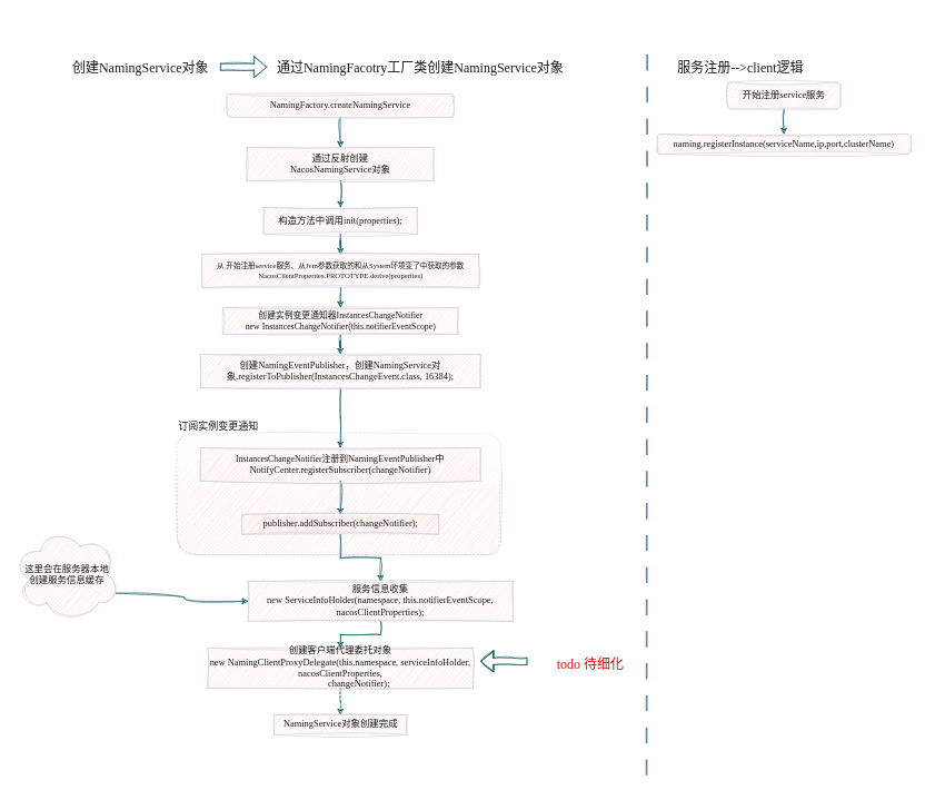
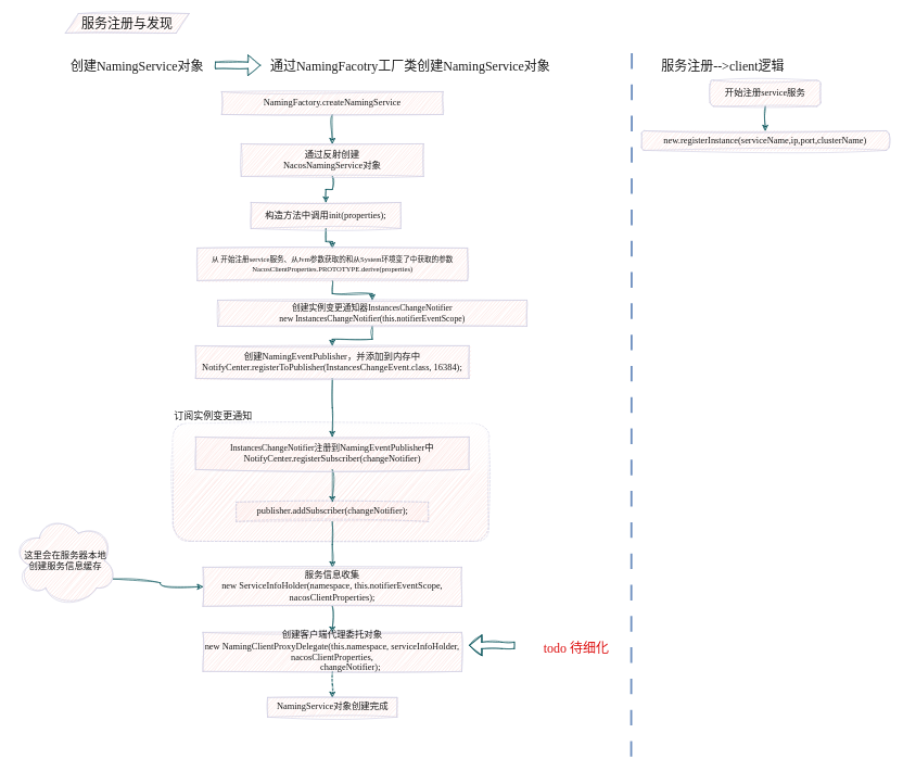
+ <mxCell id="4" value="服务注册与发现" style="shape=parallelogram;perimeter=parallelogramPerimeter;whiteSpace=wrap;html=1;fixedSize=1;sketch=1;hachureGap=4;jiggle=2;curveFitting=1;fontFamily=Architects Daughter;fontSource=https%3A%2F%2Ffonts.googleapis.com%2Fcss%3Ffamily%3DArchitects%2BDaughter;fontSize=20;fillColor=#FAD9D5;strokeColor=#D0CEE2;labelBackgroundColor=none;fontColor=#1A1A1A;" vertex="1" parent="1"><mxGeometry x="100" y="20" width="190" height="30" as="geometry" /></mxCell>
- <mxCell id="6" value="NamingFactory.createNamingService" style="rounded=1;whiteSpace=wrap;html=1;sketch=1;hachureGap=4;jiggle=2;curveFitting=1;fontFamily=Architects Daughter;fontSource=https%3A%2F%2Ffonts.googleapis.com%2Fcss%3Ffamily%3DArchitects%2BDaughter;fontSize=14;labelBackgroundColor=none;fillColor=#FAD9D5;strokeColor=#D0CEE2;fontColor=#1A1A1A;" vertex="1" parent="1"><mxGeometry x="340" y="140" width="340" height="35" as="geometry" /></mxCell>
+ <mxCell id="6" value="NamingFactory.createNamingService" style="whiteSpace=wrap;html=1;sketch=1;hachureGap=4;jiggle=2;curveFitting=1;fontFamily=Architects Daughter;fontSource=https%3A%2F%2Ffonts.googleapis.com%2Fcss%3Ffamily%3DArchitects%2BDaughter;fontSize=14;labelBackgroundColor=none;fillColor=#FAD9D5;strokeColor=#D0CEE2;fontColor=#1A1A1A;rounded=0;" vertex="1" parent="1"><mxGeometry x="340" y="140" width="340" height="35" as="geometry" /></mxCell>
- <mxCell id="33" value="naming.registerInstance(serviceName,ip,port,clusterName)" style="rounded=1;whiteSpace=wrap;html=1;sketch=1;hachureGap=4;jiggle=2;curveFitting=1;fontFamily=Architects Daughter;fontSource=https%3A%2F%2Ffonts.googleapis.com%2Fcss%3Ffamily%3DArchitects%2BDaughter;fontSize=14;labelBackgroundColor=none;fillColor=#FAD9D5;strokeColor=#D0CEE2;fontColor=#1A1A1A;" vertex="1" parent="1"><mxGeometry x="985" y="200" width="380" height="30" as="geometry" /></mxCell>
+ <mxCell id="33" value="new.registerInstance(serviceName,ip,port,clusterName)" style="rounded=1;whiteSpace=wrap;html=1;sketch=1;hachureGap=4;jiggle=2;curveFitting=1;fontFamily=Architects Daughter;fontSource=https%3A%2F%2Ffonts.googleapis.com%2Fcss%3Ffamily%3DArchitects%2BDaughter;fontSize=14;labelBackgroundColor=none;fillColor=#FAD9D5;strokeColor=#D0CEE2;fontColor=#1A1A1A;" vertex="1" parent="1"><mxGeometry x="985" y="200" width="380" height="30" as="geometry" /></mxCell>
- <mxCell id="12" value="构造方法中调用init(properties);" style="rounded=0;whiteSpace=wrap;html=1;sketch=1;hachureGap=4;jiggle=2;curveFitting=1;fontFamily=Architects Daughter;fontSource=https%3A%2F%2Ffonts.googleapis.com%2Fcss%3Ffamily%3DArchitects%2BDaughter;fontSize=14;labelBackgroundColor=none;fillColor=#FAD9D5;strokeColor=#D0CEE2;fontColor=#1A1A1A;" vertex="1" parent="1"><mxGeometry x="395" y="310" width="230" height="40" as="geometry" /></mxCell>
+ <mxCell id="12" value="构造方法中调用init(properties);" style="rounded=0;whiteSpace=wrap;html=1;sketch=1;hachureGap=4;jiggle=2;curveFitting=1;fontFamily=Architects Daughter;fontSource=https%3A%2F%2Ffonts.googleapis.com%2Fcss%3Ffamily%3DArchitects%2BDaughter;fontSize=14;labelBackgroundColor=none;fillColor=#FAD9D5;strokeColor=#D0CEE2;fontColor=#1A1A1A;" vertex="1" parent="1"><mxGeometry x="385" y="310" width="230" height="40" as="geometry" /></mxCell>
- <mxCell id="16" value="创建实例变更通知器InstancesChangeNotifier&lt;br&gt;new InstancesChangeNotifier(this.notifierEventScope)" style="rounded=0;whiteSpace=wrap;html=1;sketch=1;hachureGap=4;jiggle=2;curveFitting=1;fontFamily=Architects Daughter;fontSource=https%3A%2F%2Ffonts.googleapis.com%2Fcss%3Ffamily%3DArchitects%2BDaughter;fontSize=13;labelBackgroundColor=none;fillColor=#FAD9D5;strokeColor=#D0CEE2;fontColor=#1A1A1A;" vertex="1" parent="1"><mxGeometry x="333.75" y="460" width="352.5" height="40" as="geometry" /></mxCell>
+ <mxCell id="16" value="创建实例变更通知器InstancesChangeNotifier&lt;br&gt;new InstancesChangeNotifier(this.notifierEventScope)" style="rounded=0;whiteSpace=wrap;html=1;sketch=1;hachureGap=4;jiggle=2;curveFitting=1;fontFamily=Architects Daughter;fontSource=https%3A%2F%2Ffonts.googleapis.com%2Fcss%3Ffamily%3DArchitects%2BDaughter;fontSize=13;labelBackgroundColor=none;fillColor=#FAD9D5;strokeColor=#D0CEE2;fontColor=#1A1A1A;" vertex="1" parent="1"><mxGeometry x="333.75" y="460" width="475" height="40" as="geometry" /></mxCell>
- <mxCell id="19" value="创建NamingEventPublisher，创建NamingService对象.registerToPublisher(InstancesChangeEvent.class, 16384);" style="rounded=0;whiteSpace=wrap;html=1;sketch=1;hachureGap=4;jiggle=2;curveFitting=1;fontFamily=Architects Daughter;fontSource=https%3A%2F%2Ffonts.googleapis.com%2Fcss%3Ffamily%3DArchitects%2BDaughter;fontSize=14;labelBackgroundColor=none;fillColor=#FAD9D5;strokeColor=#D0CEE2;fontColor=#1A1A1A;" vertex="1" parent="1"><mxGeometry x="300" y="530" width="420" height="50" as="geometry" /></mxCell>
+ <mxCell id="19" value="创建NamingEventPublisher，并添加到内存中NotifyCenter.registerToPublisher(InstancesChangeEvent.class, 16384);" style="rounded=0;whiteSpace=wrap;html=1;sketch=1;hachureGap=4;jiggle=2;curveFitting=1;fontFamily=Architects Daughter;fontSource=https%3A%2F%2Ffonts.googleapis.com%2Fcss%3Ffamily%3DArchitects%2BDaughter;fontSize=14;labelBackgroundColor=none;fillColor=#FAD9D5;strokeColor=#D0CEE2;fontColor=#1A1A1A;" vertex="1" parent="1"><mxGeometry x="300" y="530" width="420" height="50" as="geometry" /></mxCell>
- <mxCell id="23" value="publisher.addSubscriber(changeNotifier);" style="rounded=0;whiteSpace=wrap;html=1;sketch=1;hachureGap=4;jiggle=2;curveFitting=1;fontFamily=Architects Daughter;fontSource=https%3A%2F%2Ffonts.googleapis.com%2Fcss%3Ffamily%3DArchitects%2BDaughter;fontSize=14;labelBackgroundColor=none;fillColor=#FAD9D5;strokeColor=#D0CEE2;fontColor=#1A1A1A;" vertex="1" parent="1"><mxGeometry x="362.5" y="770" width="295" height="30" as="geometry" /></mxCell>
+ <mxCell id="23" value="publisher.addSubscriber(changeNotifier);" style="rounded=0;whiteSpace=wrap;html=1;sketch=1;hachureGap=4;jiggle=2;curveFitting=1;fontFamily=Architects Daughter;fontSource=https%3A%2F%2Ffonts.googleapis.com%2Fcss%3Ffamily%3DArchitects%2BDaughter;fontSize=14;labelBackgroundColor=none;fillColor=#FAD9D5;strokeColor=#D0CEE2;fontColor=#1A1A1A;dashed=1;" vertex="1" parent="1"><mxGeometry x="362.5" y="770" width="295" height="30" as="geometry" /></mxCell>
- <mxCell id="25" value="服务信息收集&lt;br&gt;new ServiceInfoHolder(namespace, this.notifierEventScope, nacosClientProperties);" style="rounded=0;whiteSpace=wrap;html=1;sketch=1;hachureGap=4;jiggle=2;curveFitting=1;fontFamily=Architects Daughter;fontSource=https%3A%2F%2Ffonts.googleapis.com%2Fcss%3Ffamily%3DArchitects%2BDaughter;fontSize=14;labelBackgroundColor=none;fillColor=#FAD9D5;strokeColor=#D0CEE2;fontColor=#1A1A1A;" vertex="1" parent="1"><mxGeometry x="371.25" y="870" width="397.5" height="60" as="geometry" /></mxCell>
+ <mxCell id="25" value="服务信息收集&lt;br&gt;new ServiceInfoHolder(namespace, this.notifierEventScope, nacosClientProperties);" style="rounded=0;whiteSpace=wrap;html=1;sketch=1;hachureGap=4;jiggle=2;curveFitting=1;fontFamily=Architects Daughter;fontSource=https%3A%2F%2Ffonts.googleapis.com%2Fcss%3Ffamily%3DArchitects%2BDaughter;fontSize=14;labelBackgroundColor=none;fillColor=#FAD9D5;strokeColor=#D0CEE2;fontColor=#1A1A1A;" vertex="1" parent="1"><mxGeometry x="311.25" y="870" width="397.5" height="60" as="geometry" /></mxCell>
